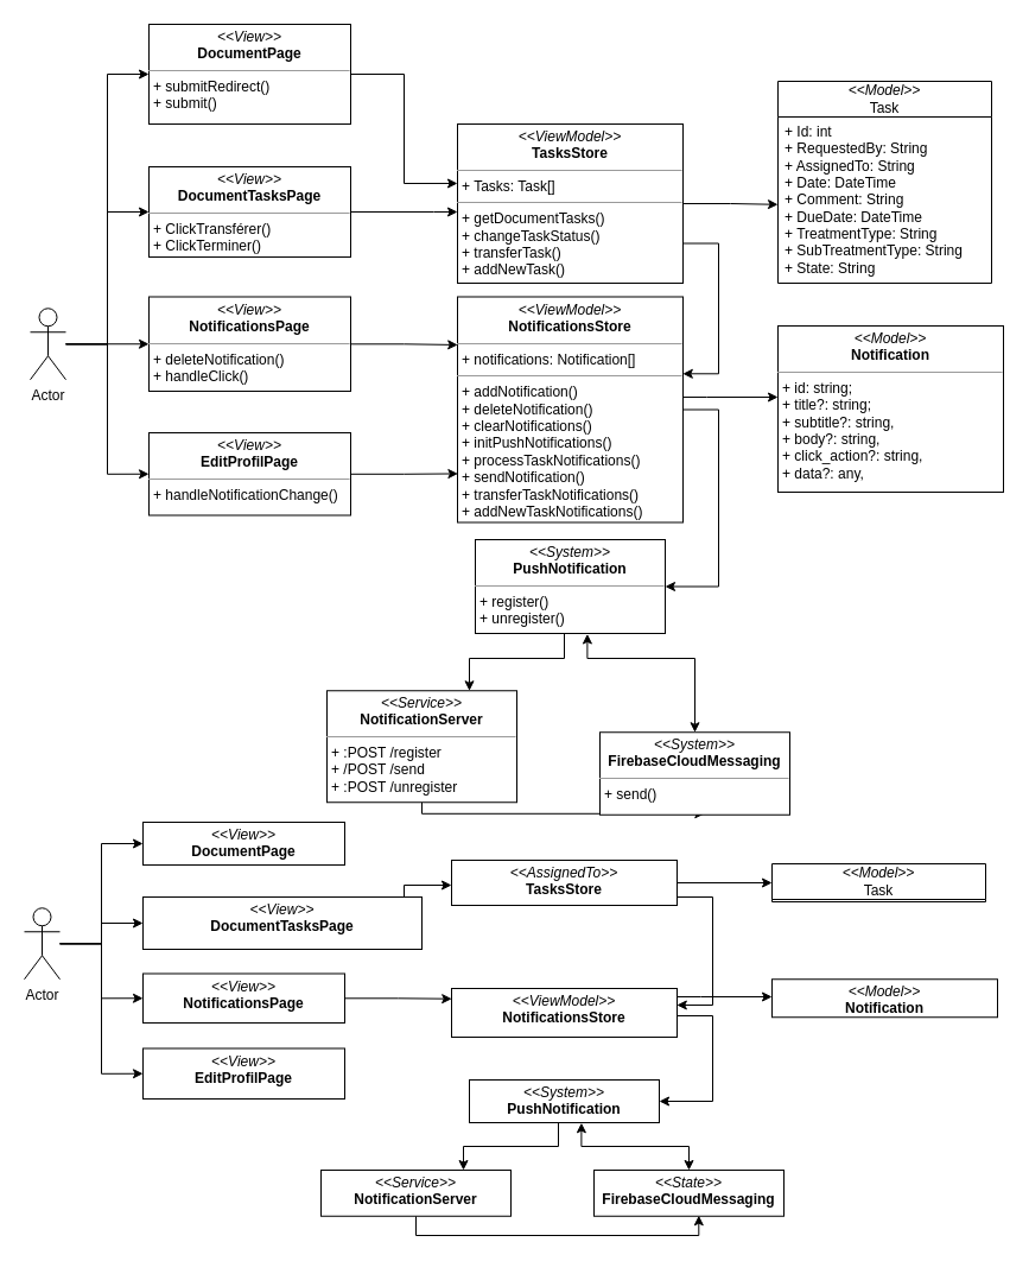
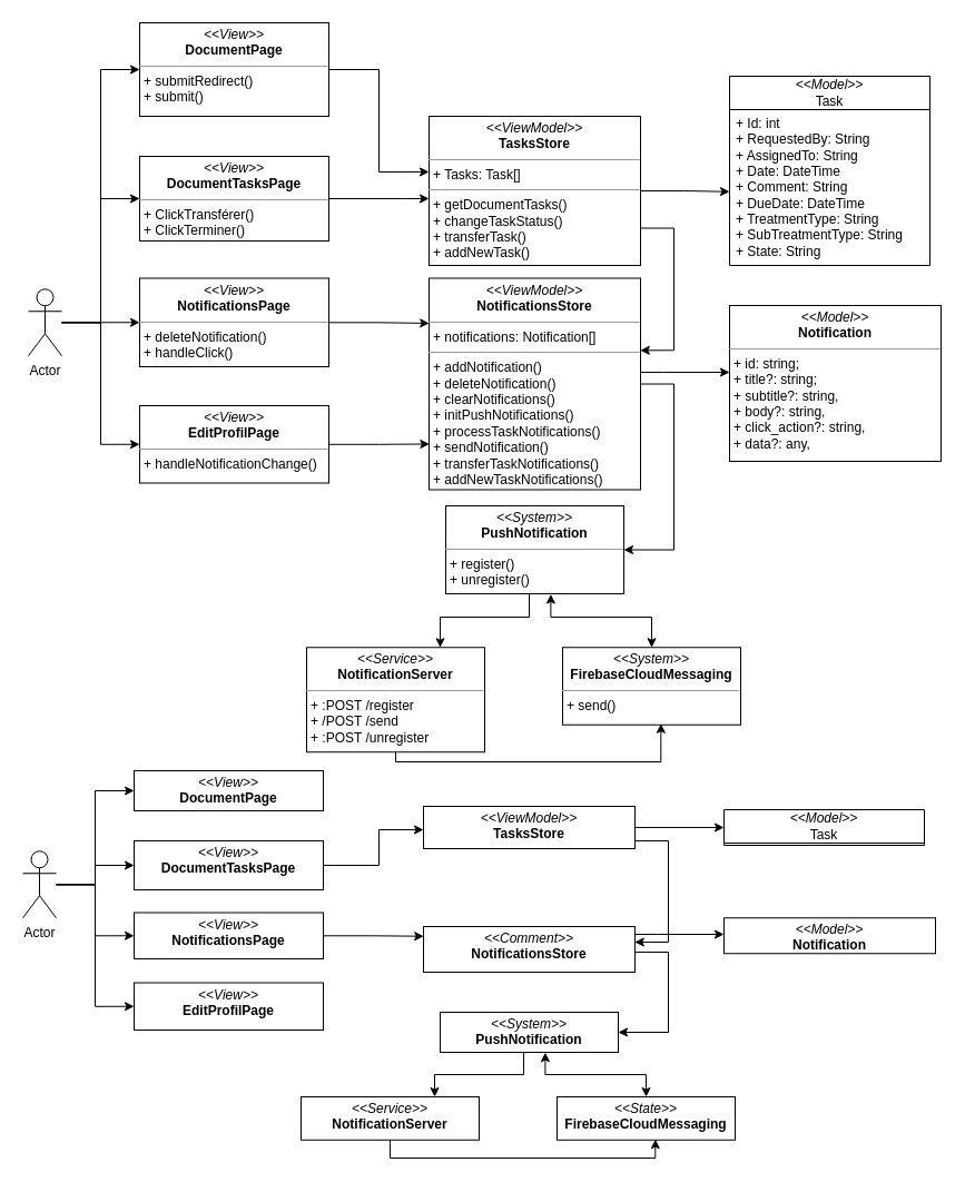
- <mxCell id="20" value="&lt;p style=&quot;margin:0px;margin-top:4px;text-align:center;&quot;&gt;&lt;i&gt;&amp;lt;&amp;lt;System&amp;gt;&amp;gt;&lt;/i&gt;&lt;br&gt;&lt;b&gt;FirebaseCloudMessaging&lt;/b&gt;&lt;br&gt;&lt;/p&gt;&lt;hr style=&quot;border-color: var(--border-color);&quot; size=&quot;1&quot;&gt;&lt;p style=&quot;border-color: var(--border-color); margin: 0px 0px 0px 4px;&quot;&gt;+ send()&lt;/p&gt;&lt;div&gt;&lt;br&gt;&lt;/div&gt;&lt;p style=&quot;border-color: var(--border-color); margin: 0px 0px 0px 4px;&quot;&gt;&lt;br&gt;&lt;/p&gt;" style="verticalAlign=top;align=left;overflow=fill;fontSize=12;fontFamily=Helvetica;html=1;whiteSpace=wrap;" vertex="1" parent="1"><mxGeometry x="505" y="616.25" width="160" height="69.5" as="geometry" /></mxCell>
+ <mxCell id="20" value="&lt;p style=&quot;margin:0px;margin-top:4px;text-align:center;&quot;&gt;&lt;i&gt;&amp;lt;&amp;lt;System&amp;gt;&amp;gt;&lt;/i&gt;&lt;br&gt;&lt;b&gt;FirebaseCloudMessaging&lt;/b&gt;&lt;br&gt;&lt;/p&gt;&lt;hr style=&quot;border-color: var(--border-color);&quot; size=&quot;1&quot;&gt;&lt;p style=&quot;border-color: var(--border-color); margin: 0px 0px 0px 4px;&quot;&gt;+ send()&lt;/p&gt;&lt;div&gt;&lt;br&gt;&lt;/div&gt;&lt;p style=&quot;border-color: var(--border-color); margin: 0px 0px 0px 4px;&quot;&gt;&lt;br&gt;&lt;/p&gt;" style="verticalAlign=top;align=left;overflow=fill;fontSize=12;fontFamily=Helvetica;html=1;whiteSpace=wrap;" vertex="1" parent="1"><mxGeometry x="505" y="581.25" width="160" height="69.5" as="geometry" /></mxCell>
- <mxCell id="41" value="&lt;p style=&quot;margin:0px;margin-top:4px;text-align:center;&quot;&gt;&lt;i&gt;&amp;lt;&amp;lt;AssignedTo&amp;gt;&amp;gt;&lt;/i&gt;&lt;br&gt;&lt;b&gt;TasksStore&lt;/b&gt;&lt;/p&gt;&lt;p style=&quot;margin:0px;margin-left:4px;&quot;&gt;&lt;br&gt;&lt;/p&gt;" style="verticalAlign=top;align=left;overflow=fill;fontSize=12;fontFamily=Helvetica;html=1;whiteSpace=wrap;" vertex="1" parent="1"><mxGeometry x="380" y="724" width="190" height="38" as="geometry" /></mxCell>
+ <mxCell id="41" value="&lt;p style=&quot;margin:0px;margin-top:4px;text-align:center;&quot;&gt;&lt;i&gt;&amp;lt;&amp;lt;ViewModel&amp;gt;&amp;gt;&lt;/i&gt;&lt;br&gt;&lt;b&gt;TasksStore&lt;/b&gt;&lt;/p&gt;&lt;p style=&quot;margin:0px;margin-left:4px;&quot;&gt;&lt;br&gt;&lt;/p&gt;" style="verticalAlign=top;align=left;overflow=fill;fontSize=12;fontFamily=Helvetica;html=1;whiteSpace=wrap;" vertex="1" parent="1"><mxGeometry x="380" y="724" width="190" height="38" as="geometry" /></mxCell>
- <mxCell id="38" value="&lt;p style=&quot;margin:0px;margin-top:4px;text-align:center;&quot;&gt;&lt;i&gt;&amp;lt;&amp;lt;View&amp;gt;&amp;gt;&lt;/i&gt;&lt;br&gt;&lt;b&gt;DocumentTasksPage&lt;/b&gt;&lt;br&gt;&lt;/p&gt;&lt;p style=&quot;border-color: var(--border-color); margin: 0px 0px 0px 4px;&quot;&gt;&lt;br&gt;&lt;/p&gt;" style="verticalAlign=top;align=left;overflow=fill;fontSize=12;fontFamily=Helvetica;html=1;whiteSpace=wrap;" vertex="1" parent="1"><mxGeometry x="120" y="755" width="235" height="44" as="geometry" /></mxCell>
+ <mxCell id="38" value="&lt;p style=&quot;margin:0px;margin-top:4px;text-align:center;&quot;&gt;&lt;i&gt;&amp;lt;&amp;lt;View&amp;gt;&amp;gt;&lt;/i&gt;&lt;br&gt;&lt;b&gt;DocumentTasksPage&lt;/b&gt;&lt;br&gt;&lt;/p&gt;&lt;p style=&quot;border-color: var(--border-color); margin: 0px 0px 0px 4px;&quot;&gt;&lt;br&gt;&lt;/p&gt;" style="verticalAlign=top;align=left;overflow=fill;fontSize=12;fontFamily=Helvetica;html=1;whiteSpace=wrap;" vertex="1" parent="1"><mxGeometry x="120" y="755" width="170" height="44" as="geometry" /></mxCell>
- <mxCell id="52" value="&lt;p style=&quot;margin:0px;margin-top:4px;text-align:center;&quot;&gt;&lt;i&gt;&amp;lt;&amp;lt;ViewModel&amp;gt;&amp;gt;&lt;/i&gt;&lt;br&gt;&lt;b&gt;NotificationsStore&lt;/b&gt;&lt;/p&gt;&lt;p style=&quot;margin:0px;margin-left:4px;&quot;&gt;&lt;br&gt;&lt;/p&gt;" style="verticalAlign=top;align=left;overflow=fill;fontSize=12;fontFamily=Helvetica;html=1;whiteSpace=wrap;" vertex="1" parent="1"><mxGeometry x="380" y="832" width="190" height="41" as="geometry" /></mxCell>
+ <mxCell id="52" value="&lt;p style=&quot;margin:0px;margin-top:4px;text-align:center;&quot;&gt;&lt;i&gt;&amp;lt;&amp;lt;Comment&amp;gt;&amp;gt;&lt;/i&gt;&lt;br&gt;&lt;b&gt;NotificationsStore&lt;/b&gt;&lt;/p&gt;&lt;p style=&quot;margin:0px;margin-left:4px;&quot;&gt;&lt;br&gt;&lt;/p&gt;" style="verticalAlign=top;align=left;overflow=fill;fontSize=12;fontFamily=Helvetica;html=1;whiteSpace=wrap;" vertex="1" parent="1"><mxGeometry x="380" y="832" width="190" height="41" as="geometry" /></mxCell>
